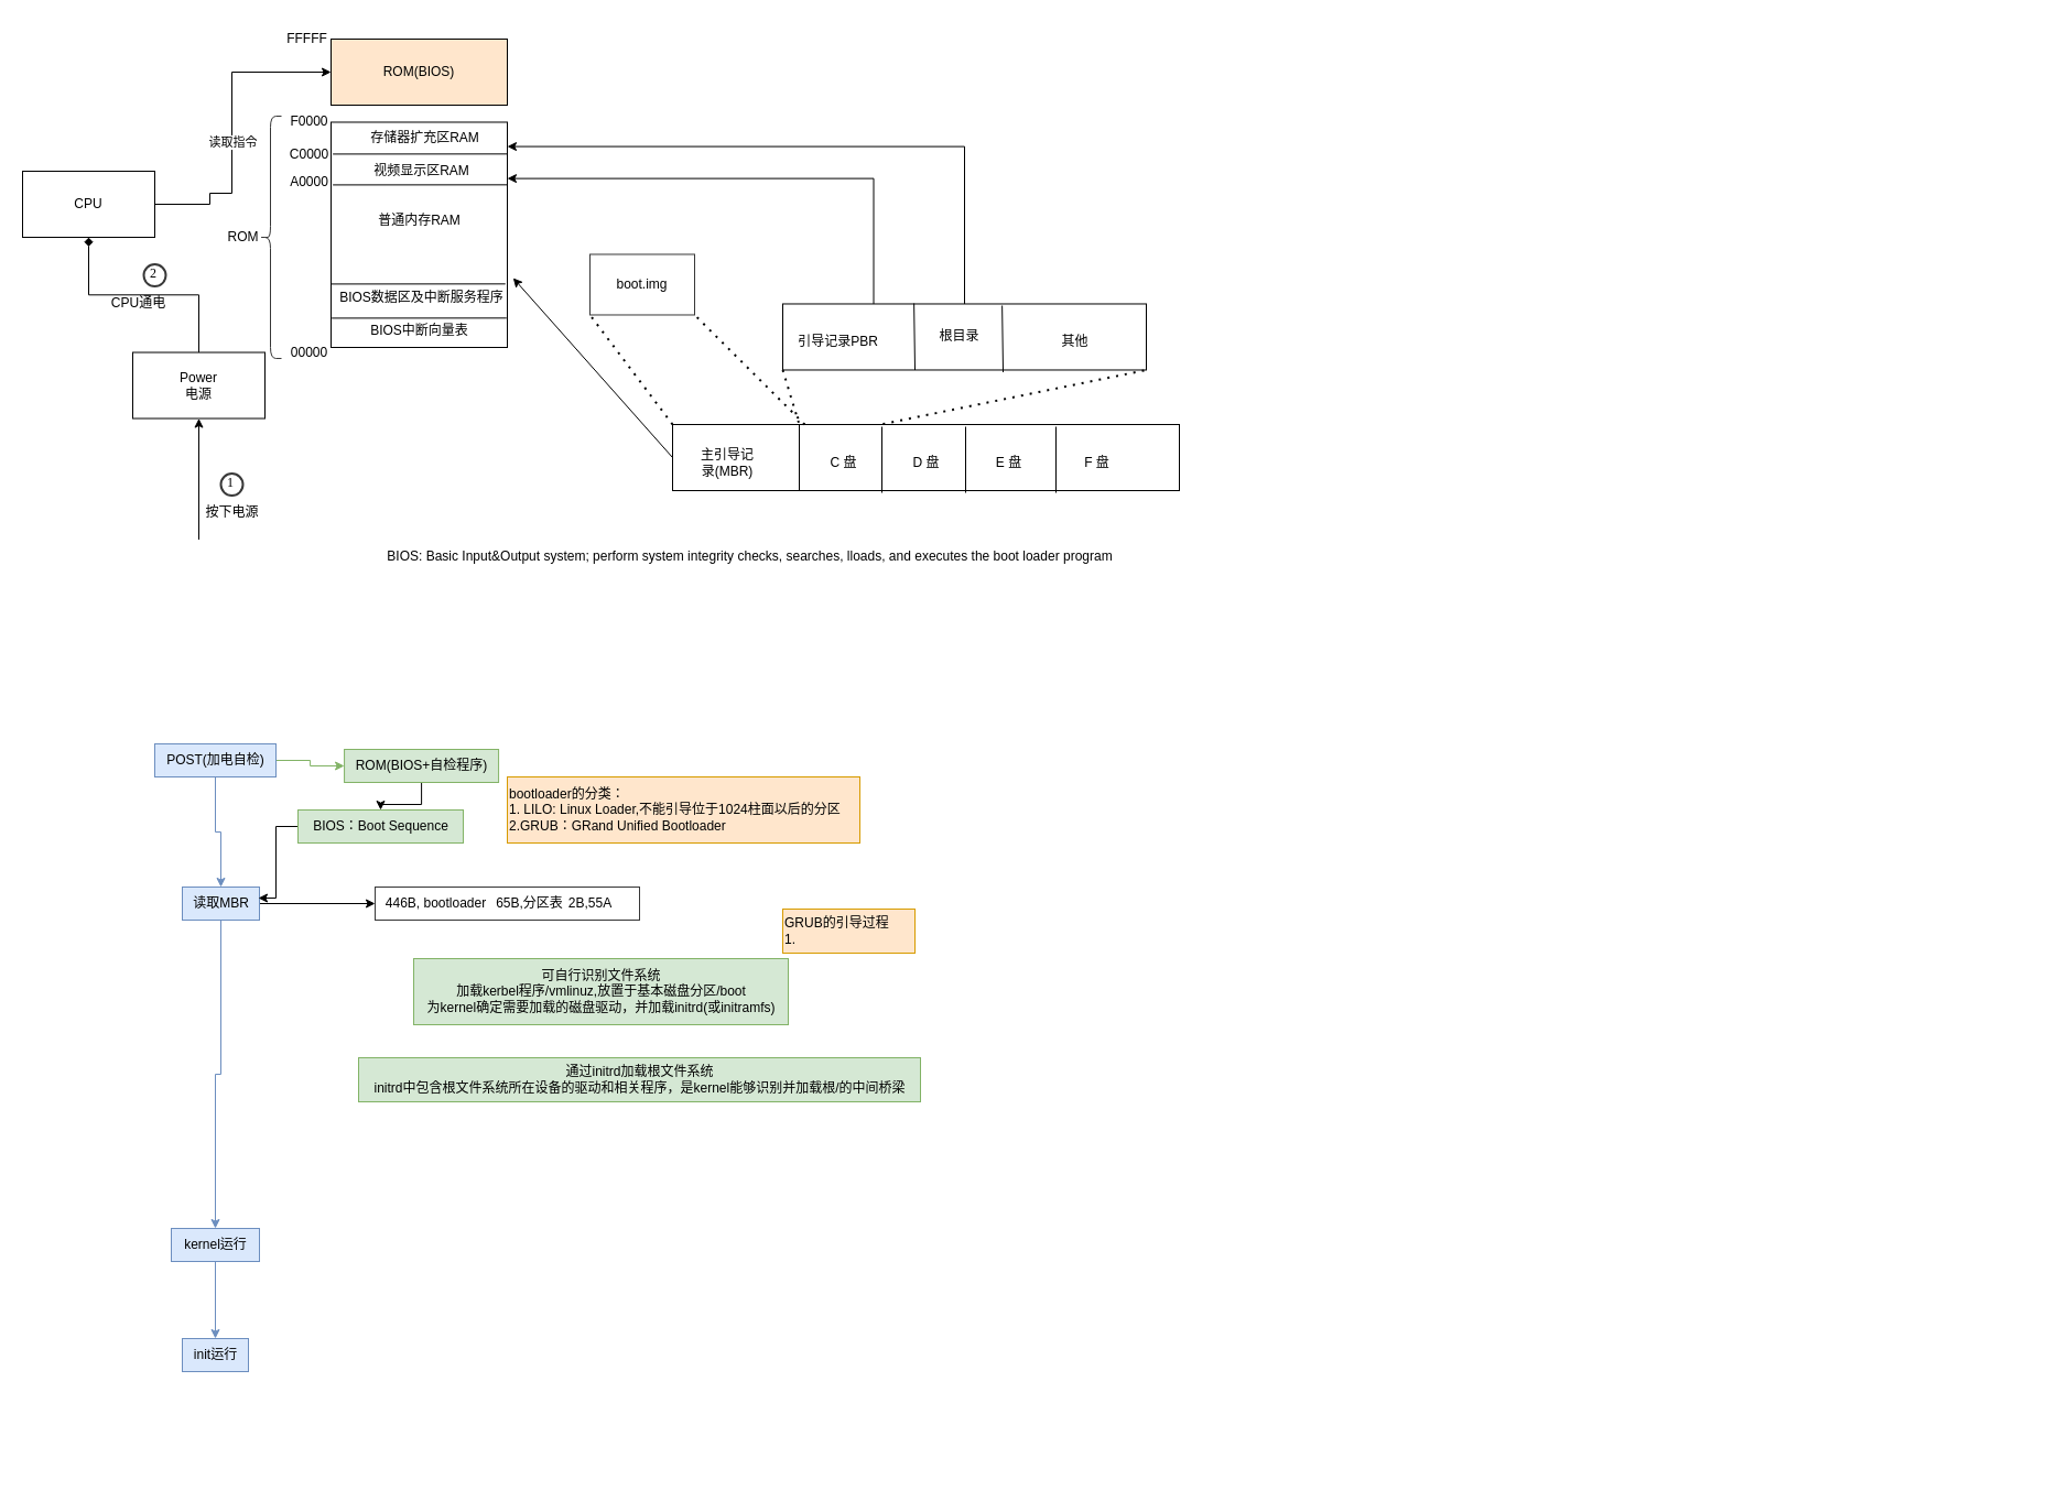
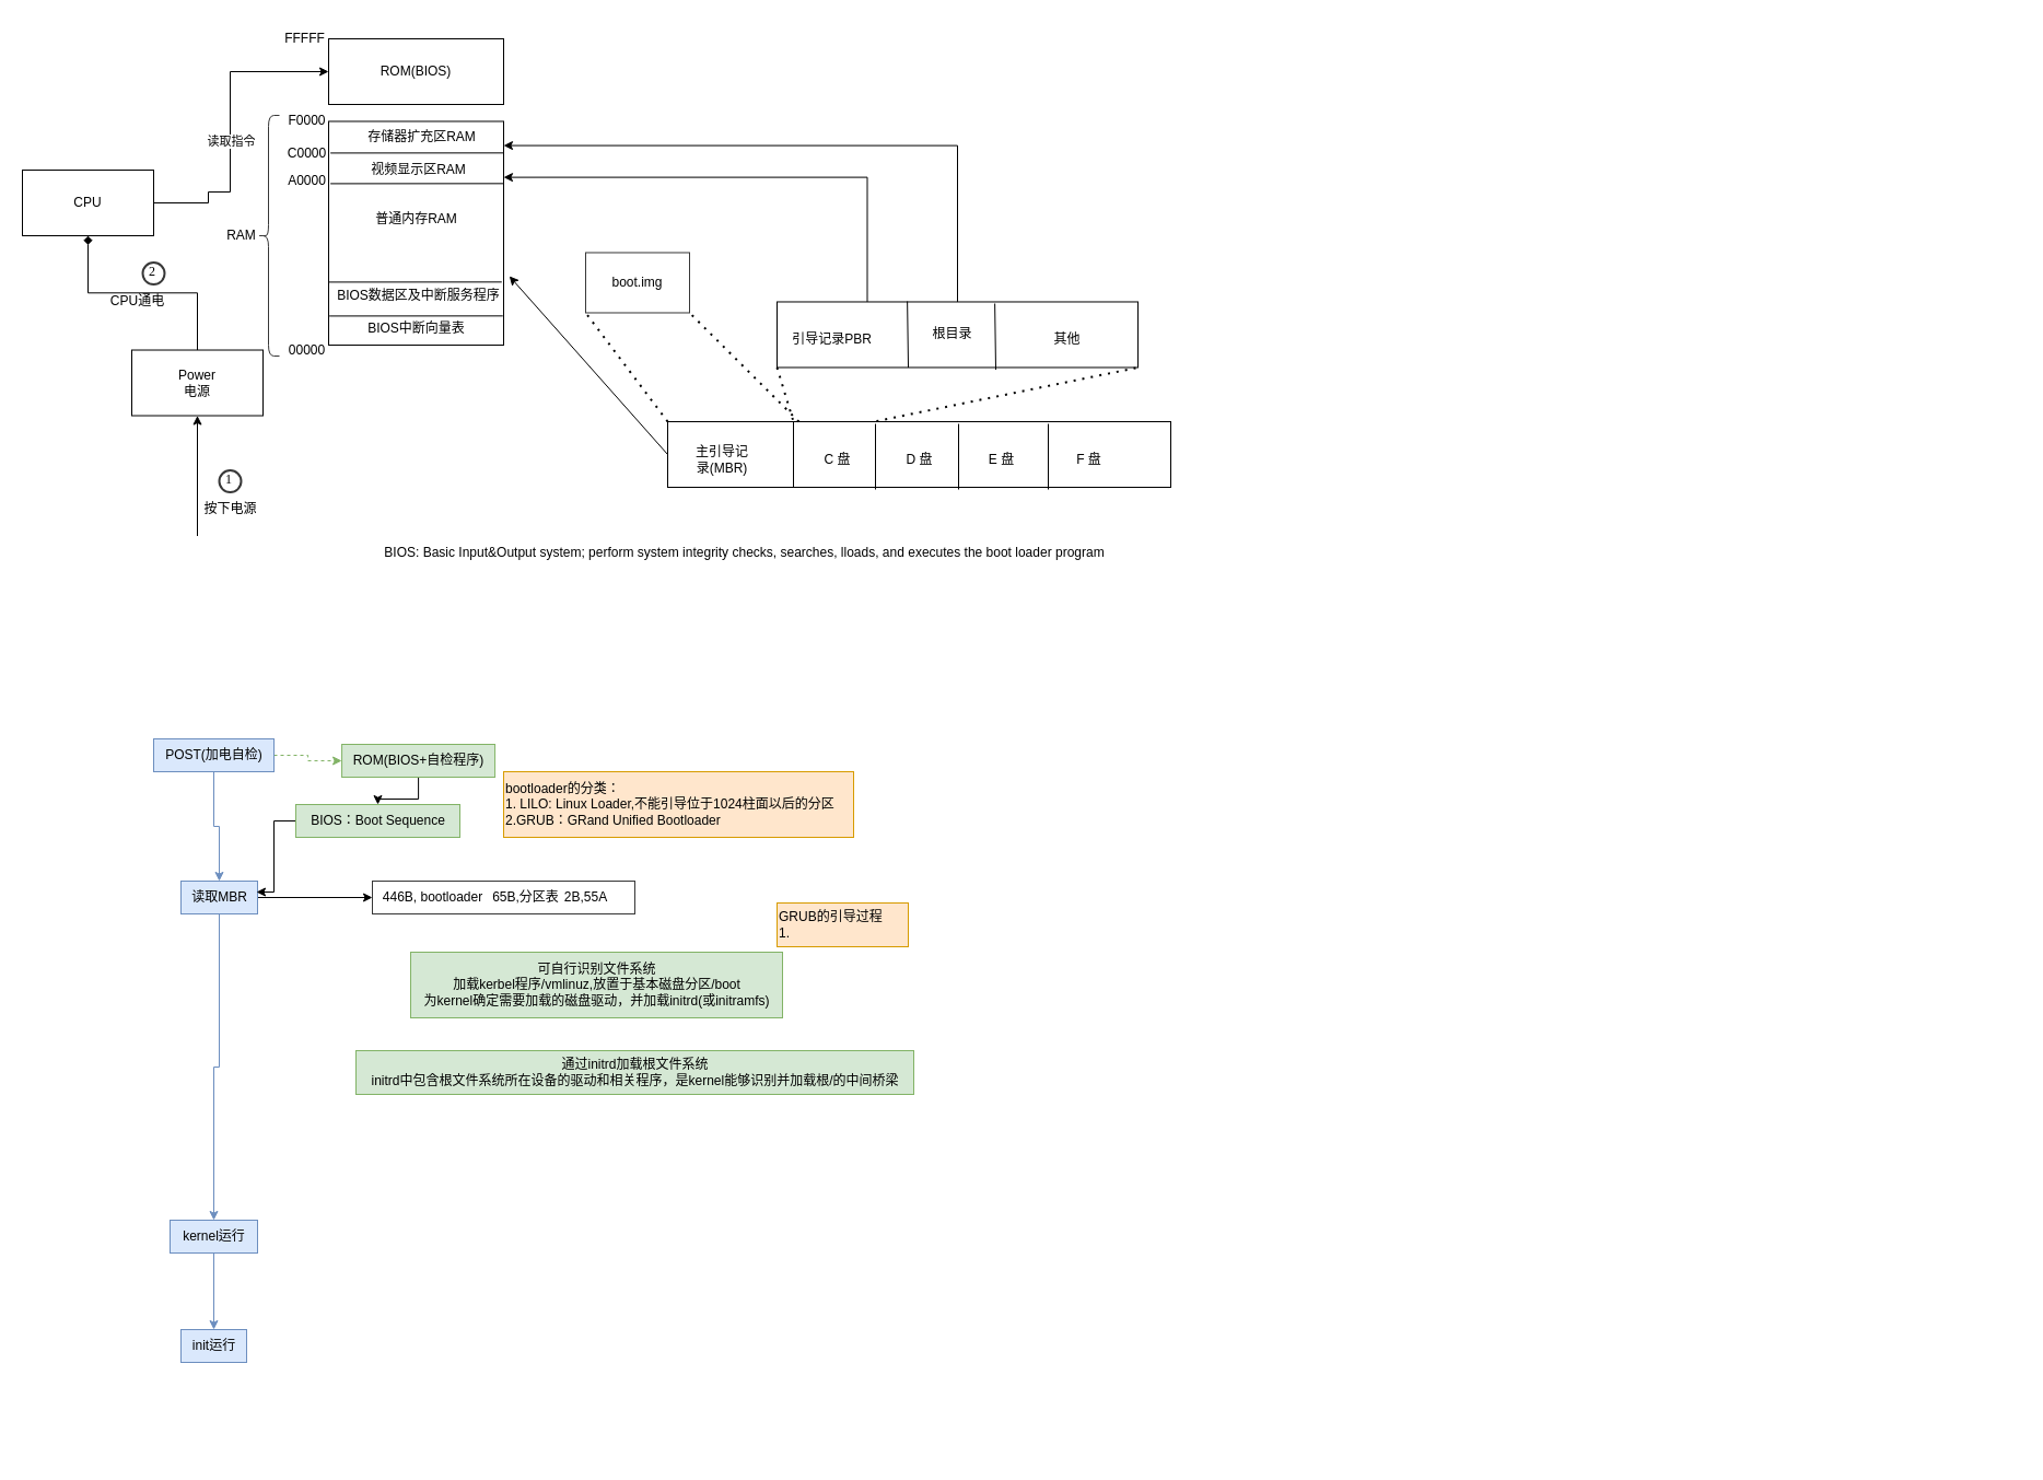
- <mxCell id="27" value="ROM(BIOS)" style="rounded=0;whiteSpace=wrap;html=1;fillColor=#ffe6cc;" vertex="1" parent="1"><mxGeometry x="300" y="35" width="160" height="60" as="geometry" /></mxCell>
+ <mxCell id="27" value="ROM(BIOS)" style="rounded=0;whiteSpace=wrap;html=1;" vertex="1" parent="1"><mxGeometry x="300" y="35" width="160" height="60" as="geometry" /></mxCell>
- <mxCell id="76" value="ROM" style="text;html=1;align=center;verticalAlign=middle;resizable=0;points=[];autosize=1;strokeColor=none;fillColor=none;" vertex="1" parent="1"><mxGeometry x="195" y="200" width="50" height="30" as="geometry" /></mxCell>
+ <mxCell id="76" value="RAM" style="text;html=1;align=center;verticalAlign=middle;resizable=0;points=[];autosize=1;strokeColor=none;fillColor=none;" vertex="1" parent="1"><mxGeometry x="195" y="200" width="50" height="30" as="geometry" /></mxCell>
- <mxCell id="38" value="" style="edgeStyle=orthogonalEdgeStyle;rounded=0;orthogonalLoop=1;jettySize=auto;html=1;fillColor=#d5e8d4;strokeColor=#82b366;" edge="1" parent="1" source="39" target="47"><mxGeometry relative="1" as="geometry" /></mxCell>
+ <mxCell id="38" value="" style="edgeStyle=orthogonalEdgeStyle;rounded=0;orthogonalLoop=1;jettySize=auto;html=1;fillColor=#d5e8d4;strokeColor=#82b366;dashed=1;" edge="1" parent="1" source="39" target="47"><mxGeometry relative="1" as="geometry" /></mxCell>
